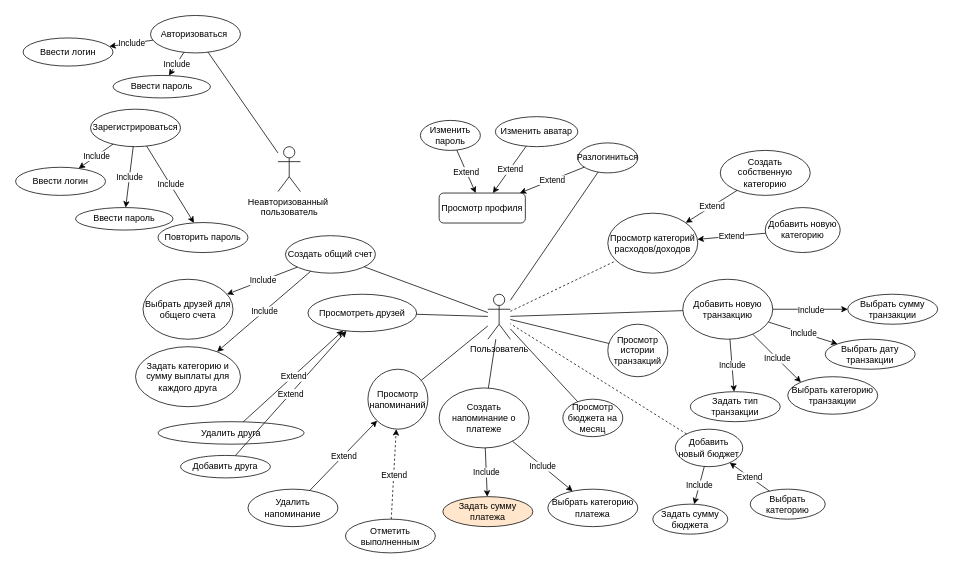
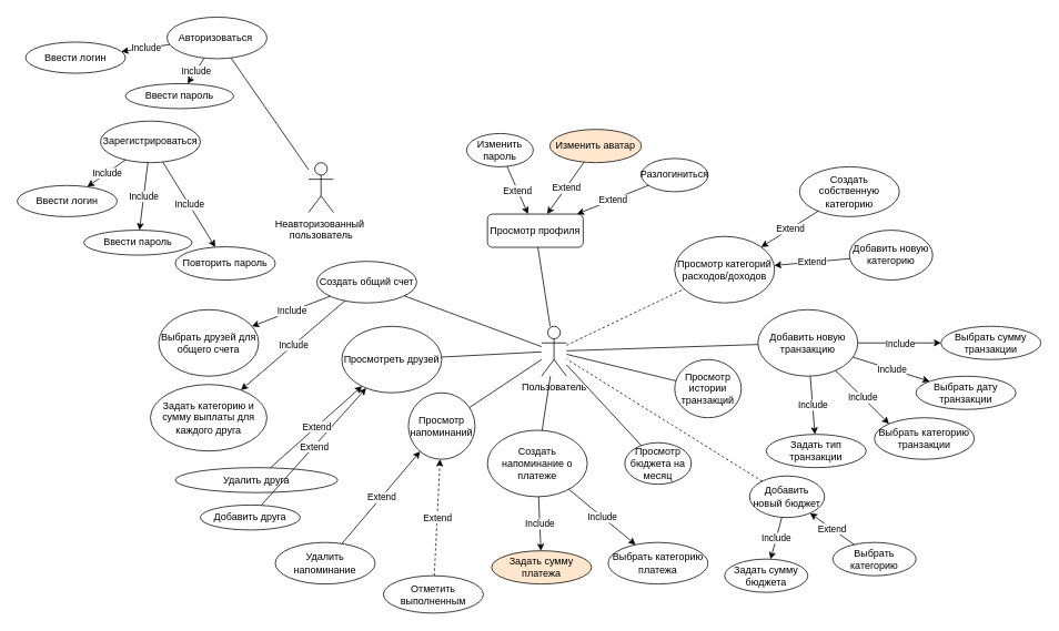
- <mxCell id="5" value="Изменить аватар" style="ellipse;whiteSpace=wrap;html=1;" vertex="1" parent="1"><mxGeometry x="660" y="155.13" width="110" height="40" as="geometry" /></mxCell>
+ <mxCell id="5" value="Изменить аватар" style="ellipse;whiteSpace=wrap;html=1;fillColor=#ffe6cc;" vertex="1" parent="1"><mxGeometry x="660" y="155.13" width="110" height="40" as="geometry" /></mxCell>
- <mxCell id="3" value="" style="endArrow=none;html=1;rounded=0;" edge="1" parent="1" source="2" target="54"><mxGeometry width="50" height="50" relative="1" as="geometry"><mxPoint x="665" y="392" as="sourcePoint" /><mxPoint x="665" y="242" as="targetPoint" /></mxGeometry></mxCell>
+ <mxCell id="3" value="" style="endArrow=none;html=1;rounded=0;" edge="1" parent="1" source="2" target="4"><mxGeometry width="50" height="50" relative="1" as="geometry"><mxPoint x="665" y="392" as="sourcePoint" /><mxPoint x="665" y="242" as="targetPoint" /></mxGeometry></mxCell>
- <mxCell id="35" value="Просмотреть друзей" style="ellipse;whiteSpace=wrap;html=1;" vertex="1" parent="1"><mxGeometry x="410" y="392" width="145" height="50" as="geometry" /></mxCell>
+ <mxCell id="35" value="Просмотреть друзей" style="ellipse;whiteSpace=wrap;html=1;" vertex="1" parent="1"><mxGeometry x="410" y="392" width="120" height="80" as="geometry" /></mxCell>
- <mxCell id="65" value="Просмотр напоминаний" style="ellipse;whiteSpace=wrap;html=1;" vertex="1" parent="1"><mxGeometry x="490" y="492" width="80" height="80" as="geometry" /></mxCell>
+ <mxCell id="65" value="Просмотр напоминаний" style="ellipse;whiteSpace=wrap;html=1;" vertex="1" parent="1"><mxGeometry x="490" y="472" width="80" height="80" as="geometry" /></mxCell>
